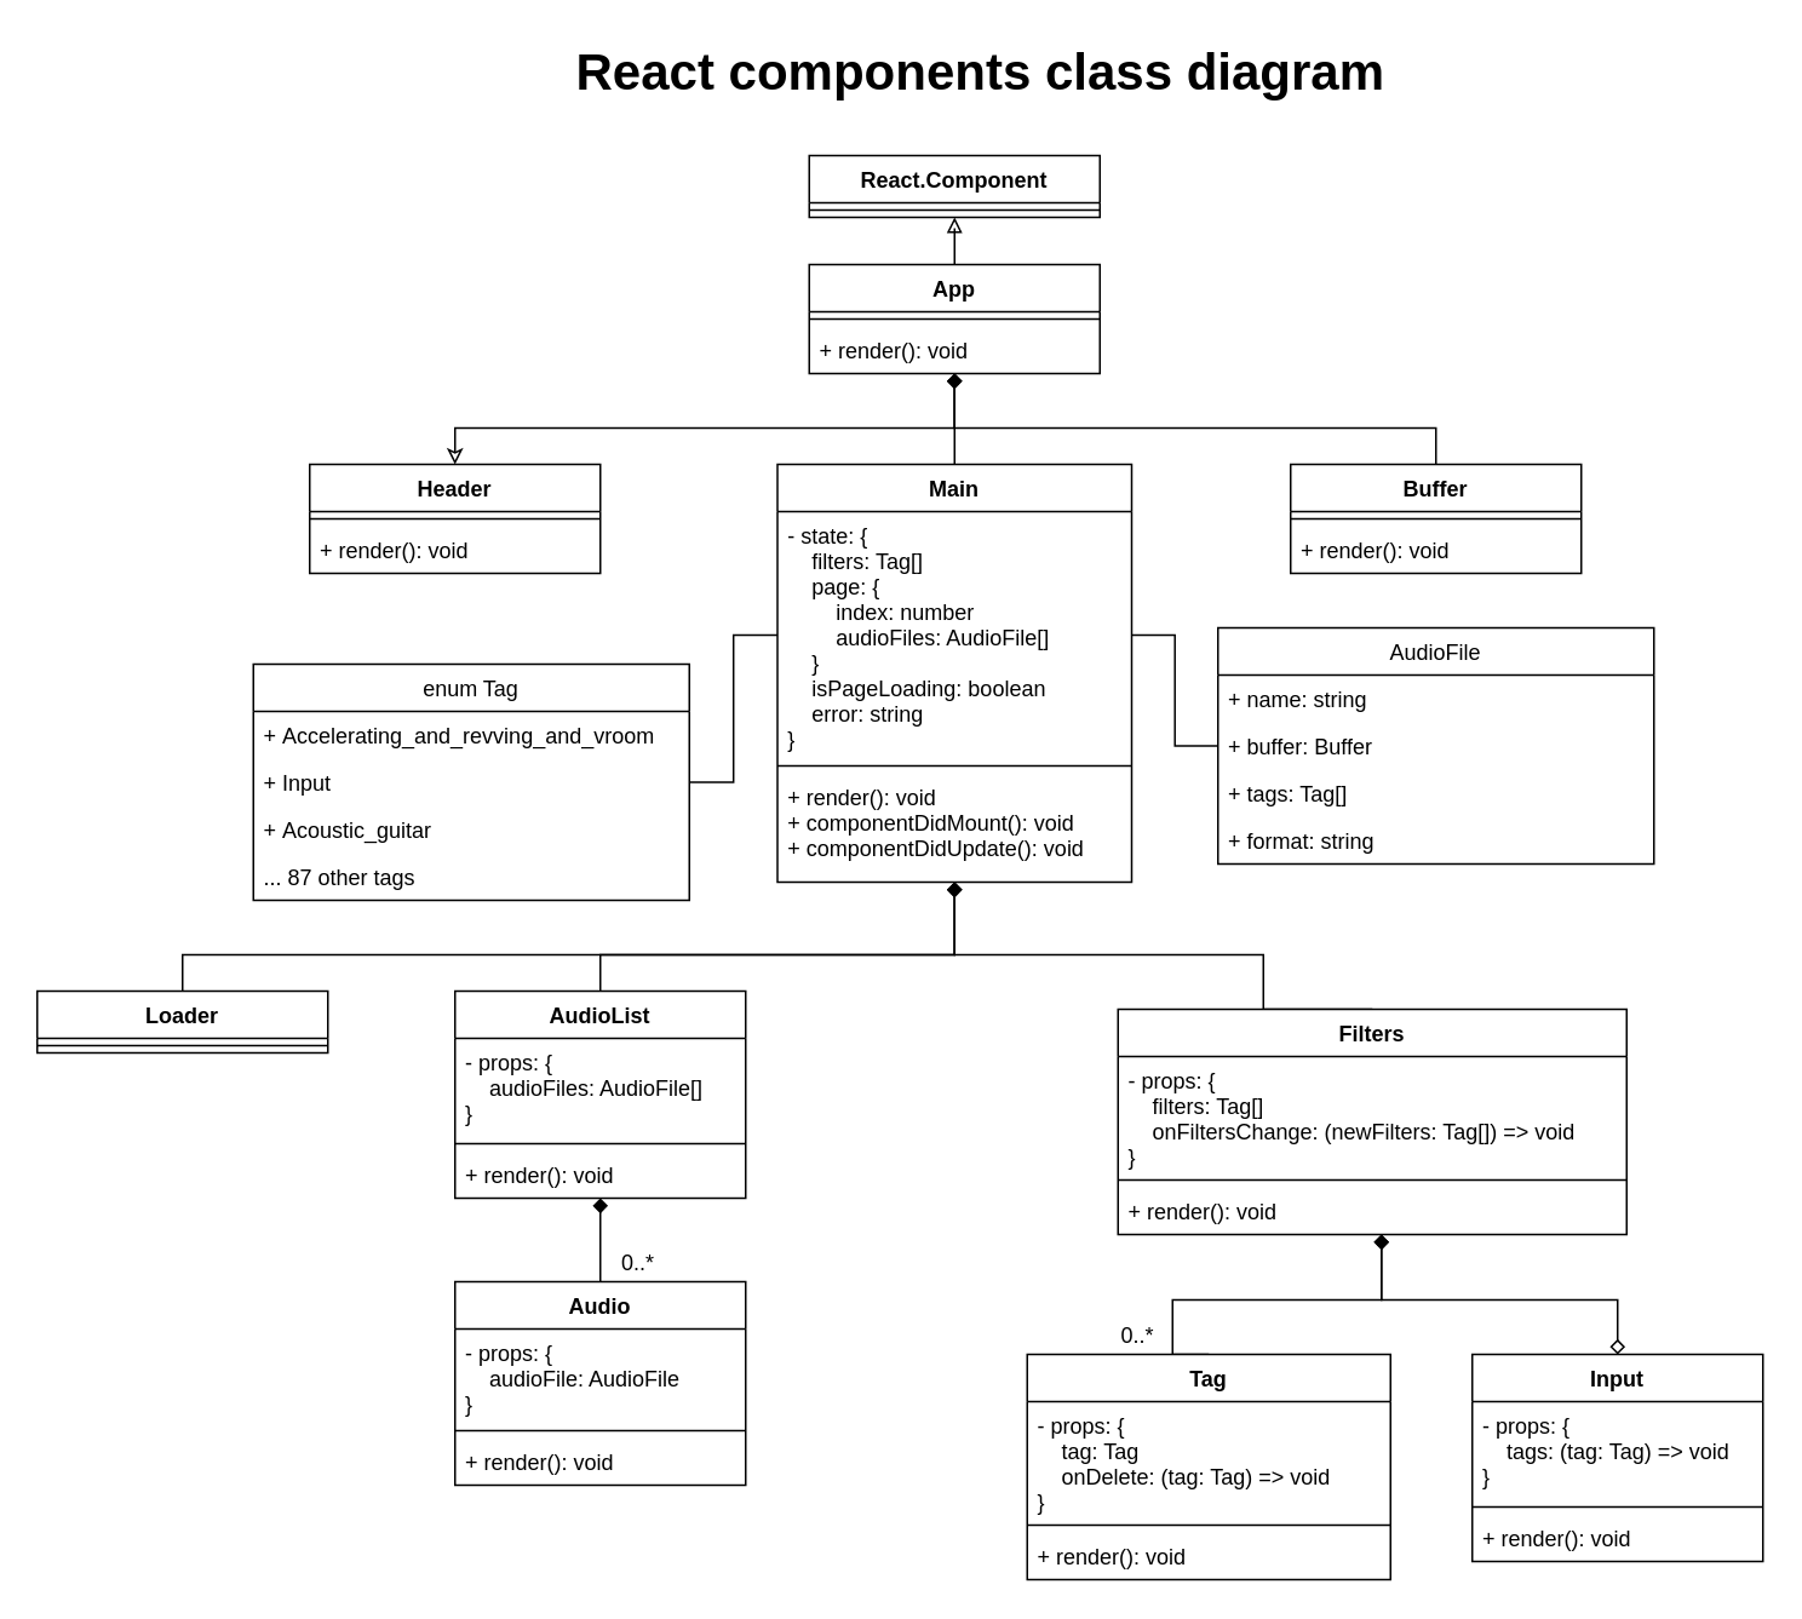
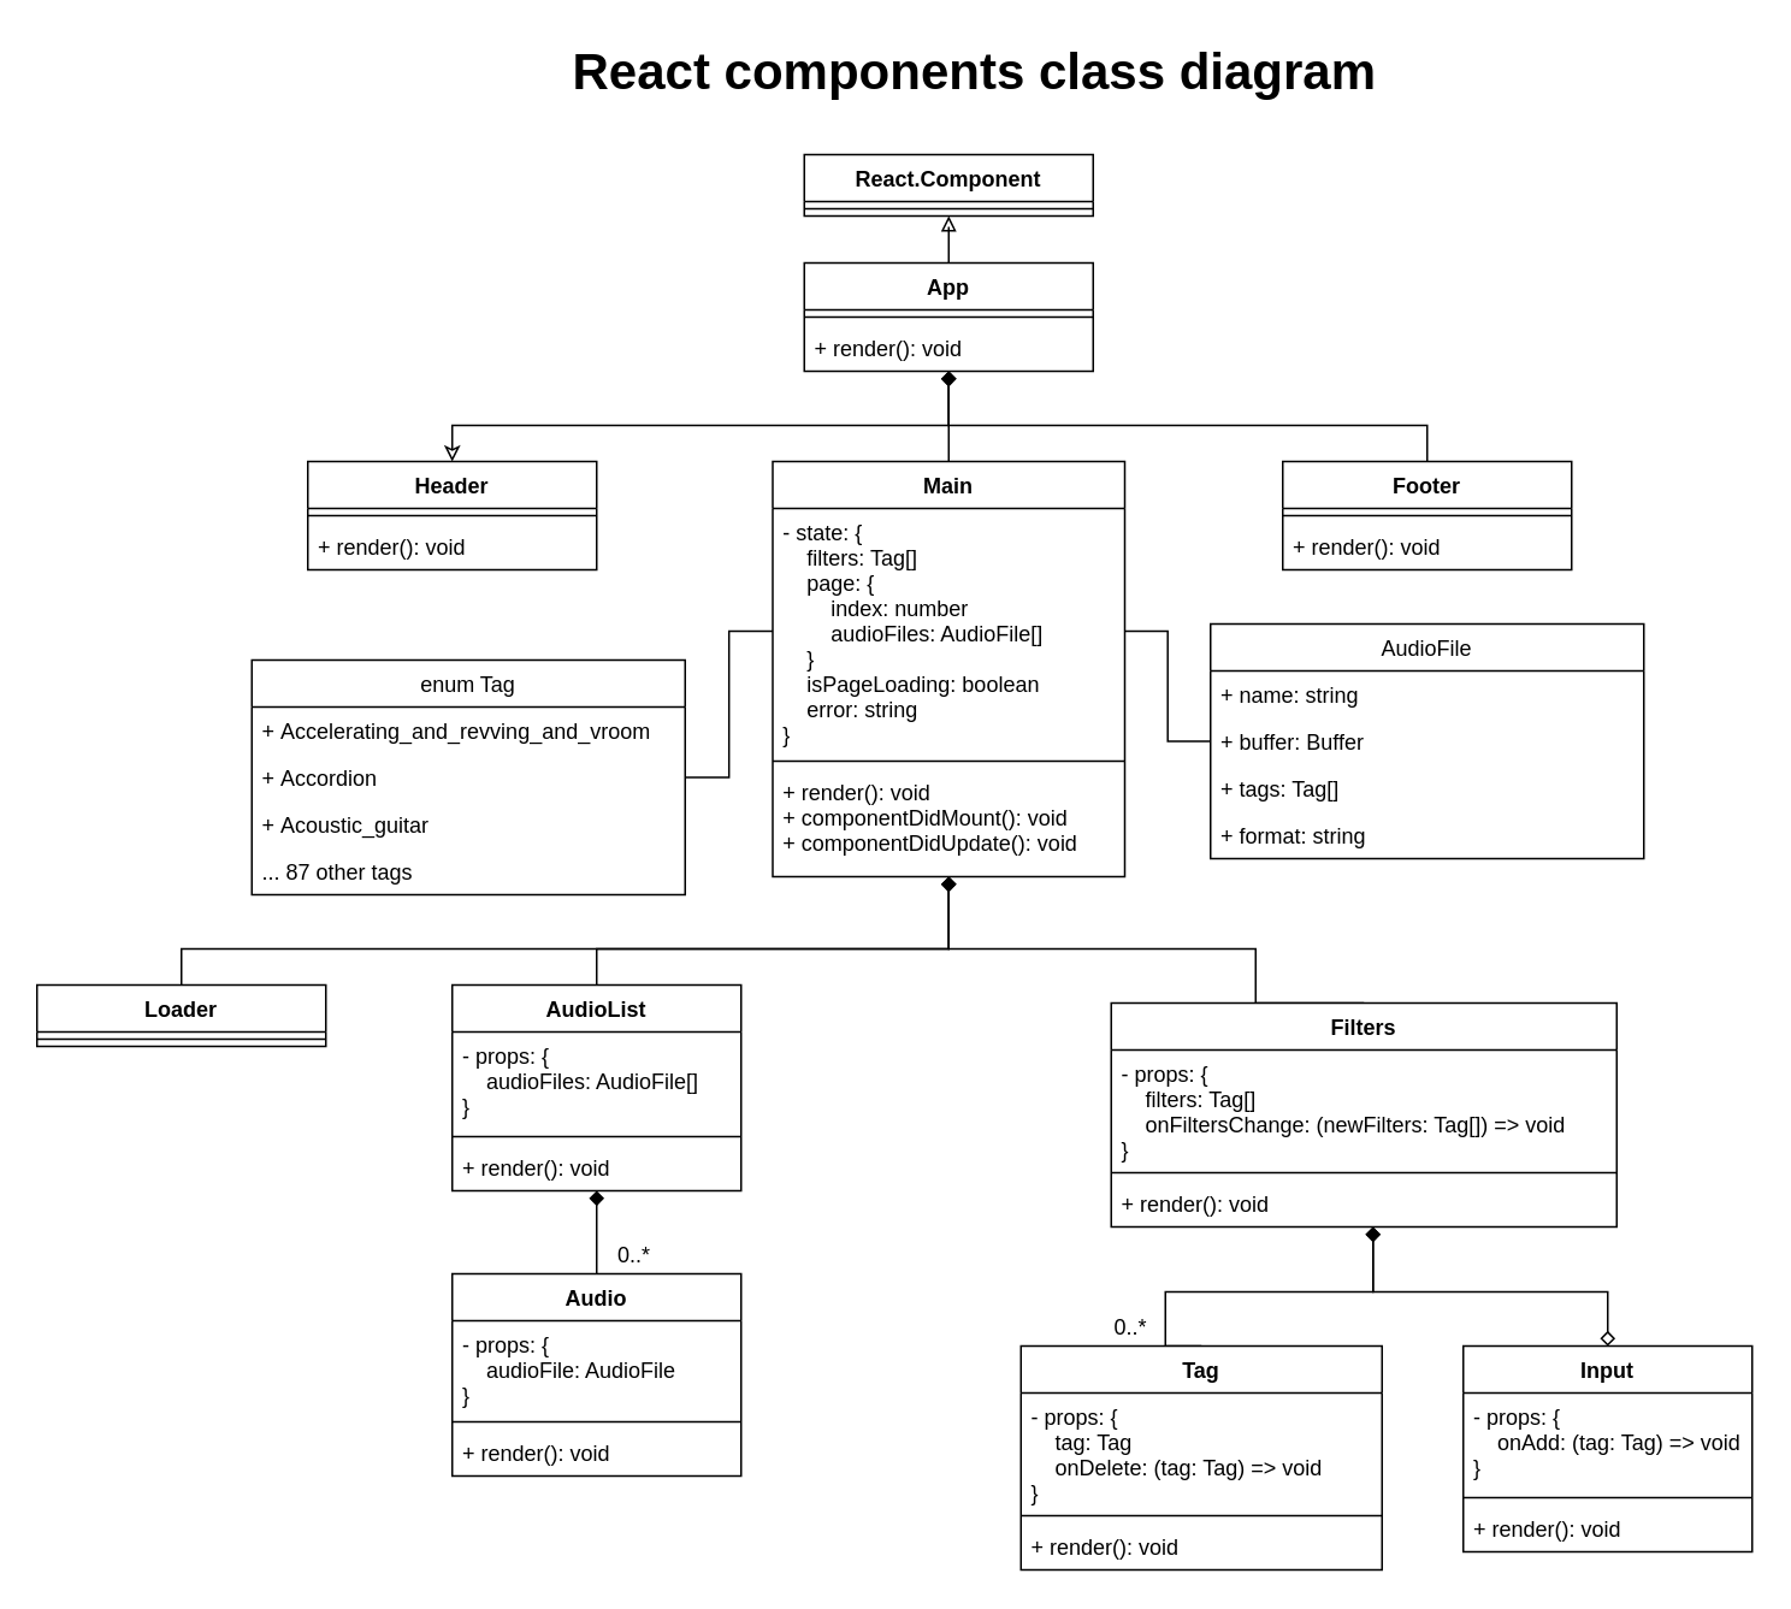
- <mxCell id="18" value="Buffer" style="swimlane;fontStyle=1;align=center;verticalAlign=top;childLayout=stackLayout;horizontal=1;startSize=26;horizontalStack=0;resizeParent=1;resizeParentMax=0;resizeLast=0;collapsible=1;marginBottom=0;" parent="1" vertex="1"><mxGeometry x="710" y="255" width="160" height="60" as="geometry" /></mxCell>
+ <mxCell id="18" value="Footer" style="swimlane;fontStyle=1;align=center;verticalAlign=top;childLayout=stackLayout;horizontal=1;startSize=26;horizontalStack=0;resizeParent=1;resizeParentMax=0;resizeLast=0;collapsible=1;marginBottom=0;" parent="1" vertex="1"><mxGeometry x="710" y="255" width="160" height="60" as="geometry" /></mxCell>
- <mxCell id="54" value="+ Input" style="text;strokeColor=none;fillColor=none;align=left;verticalAlign=top;spacingLeft=4;spacingRight=4;overflow=hidden;rotatable=0;points=[[0,0.5],[1,0.5]];portConstraint=eastwest;" vertex="1" parent="52"><mxGeometry y="52" width="240" height="26" as="geometry" /></mxCell>
+ <mxCell id="54" value="+ Accordion" style="text;strokeColor=none;fillColor=none;align=left;verticalAlign=top;spacingLeft=4;spacingRight=4;overflow=hidden;rotatable=0;points=[[0,0.5],[1,0.5]];portConstraint=eastwest;" vertex="1" parent="52"><mxGeometry y="52" width="240" height="26" as="geometry" /></mxCell>
- <mxCell id="42" value="- props: {&#10;    tags: (tag: Tag) =&gt; void&#10;}" style="text;strokeColor=none;fillColor=none;align=left;verticalAlign=top;spacingLeft=4;spacingRight=4;overflow=hidden;rotatable=0;points=[[0,0.5],[1,0.5]];portConstraint=eastwest;" parent="41" vertex="1"><mxGeometry y="26" width="160" height="54" as="geometry" /></mxCell>
+ <mxCell id="42" value="- props: {&#10;    onAdd: (tag: Tag) =&gt; void&#10;}" style="text;strokeColor=none;fillColor=none;align=left;verticalAlign=top;spacingLeft=4;spacingRight=4;overflow=hidden;rotatable=0;points=[[0,0.5],[1,0.5]];portConstraint=eastwest;" parent="41" vertex="1"><mxGeometry y="26" width="160" height="54" as="geometry" /></mxCell>
